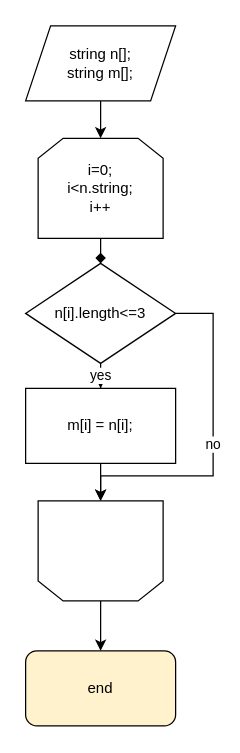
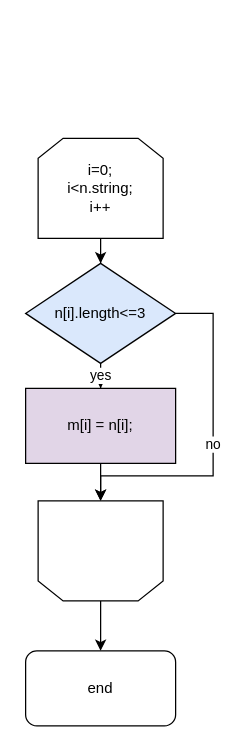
- <mxCell id="12" value="&lt;div&gt;string n[];&lt;/div&gt;&lt;div&gt;string m[];&lt;br&gt;&lt;/div&gt;" style="shape=parallelogram;perimeter=parallelogramPerimeter;whiteSpace=wrap;html=1;fixedSize=1;" vertex="1" parent="1"><mxGeometry x="20" y="20" width="120" height="60" as="geometry" /></mxCell>
- <mxCell id="11" value="" style="edgeStyle=orthogonalEdgeStyle;rounded=0;orthogonalLoop=1;jettySize=auto;html=1;" edge="1" parent="1" source="12" target="5"><mxGeometry relative="1" as="geometry" /></mxCell>
- <mxCell id="4" style="edgeStyle=orthogonalEdgeStyle;rounded=0;orthogonalLoop=1;jettySize=auto;html=1;endArrow=diamond;" edge="1" parent="1" source="5" target="8"><mxGeometry relative="1" as="geometry" /></mxCell>
+ <mxCell id="4" style="edgeStyle=orthogonalEdgeStyle;rounded=0;orthogonalLoop=1;jettySize=auto;html=1;" edge="1" parent="1" source="5" target="8"><mxGeometry relative="1" as="geometry" /></mxCell>
- <mxCell id="8" value="n[i].length&amp;lt;=3" style="rhombus;whiteSpace=wrap;html=1;" vertex="1" parent="1"><mxGeometry x="20" y="210" width="120" height="80" as="geometry" /></mxCell>
+ <mxCell id="8" value="n[i].length&amp;lt;=3" style="rhombus;whiteSpace=wrap;html=1;fillColor=#dae8fc;" vertex="1" parent="1"><mxGeometry x="20" y="210" width="120" height="80" as="geometry" /></mxCell>
- <mxCell id="10" value="m[i] = n[i];" style="rounded=0;whiteSpace=wrap;html=1;" vertex="1" parent="1"><mxGeometry x="20" y="310" width="120" height="60" as="geometry" /></mxCell>
+ <mxCell id="10" value="m[i] = n[i];" style="rounded=0;whiteSpace=wrap;html=1;fillColor=#e1d5e7;" vertex="1" parent="1"><mxGeometry x="20" y="310" width="120" height="60" as="geometry" /></mxCell>
- <mxCell id="13" value="end" style="rounded=1;whiteSpace=wrap;html=1;fillColor=#fff2cc;" vertex="1" parent="1"><mxGeometry x="20" y="520" width="120" height="60" as="geometry" /></mxCell>
+ <mxCell id="13" value="end" style="rounded=1;whiteSpace=wrap;html=1;" vertex="1" parent="1"><mxGeometry x="20" y="520" width="120" height="60" as="geometry" /></mxCell>
